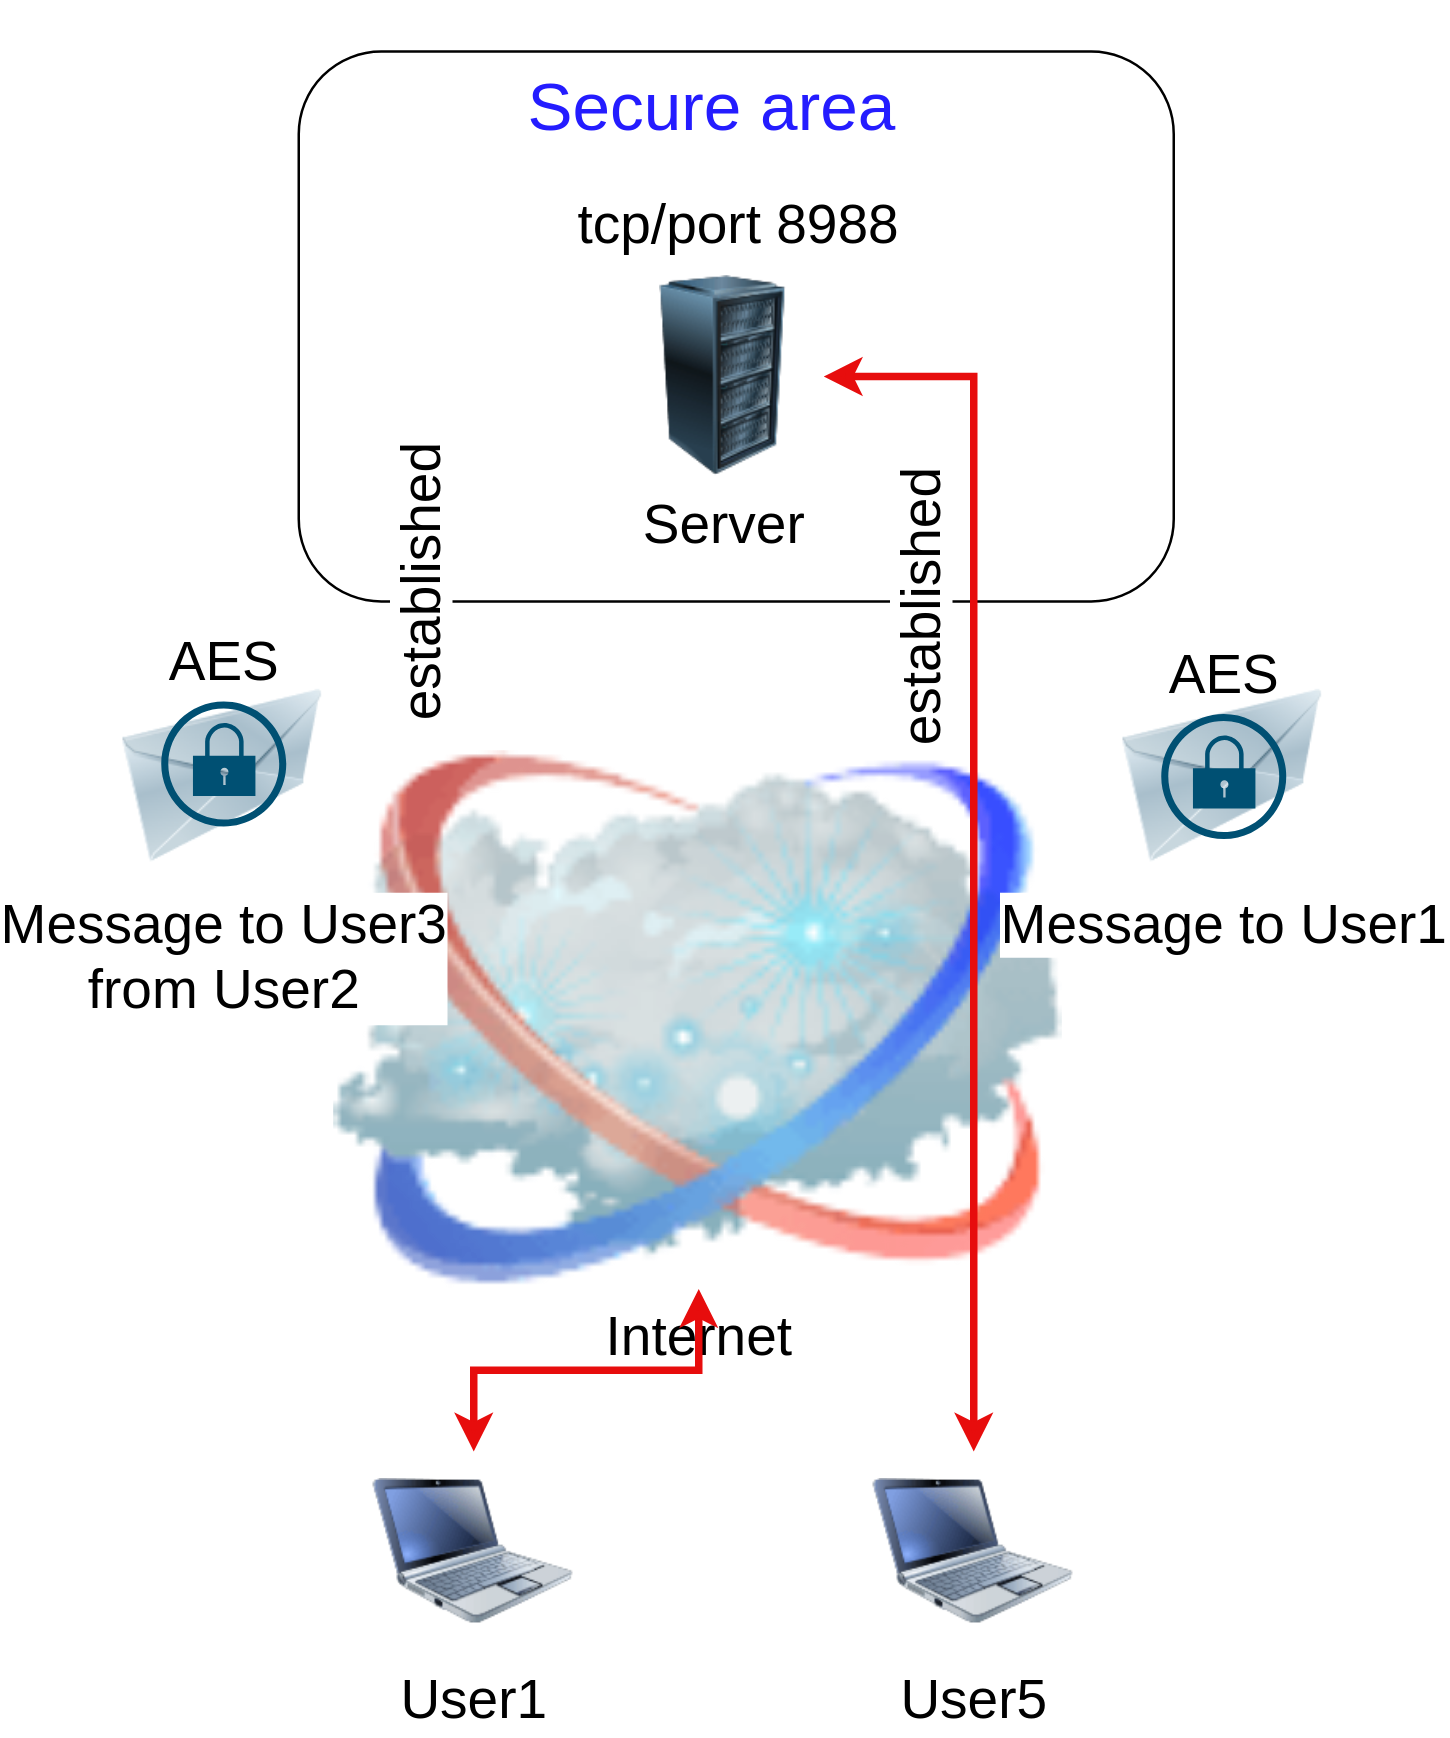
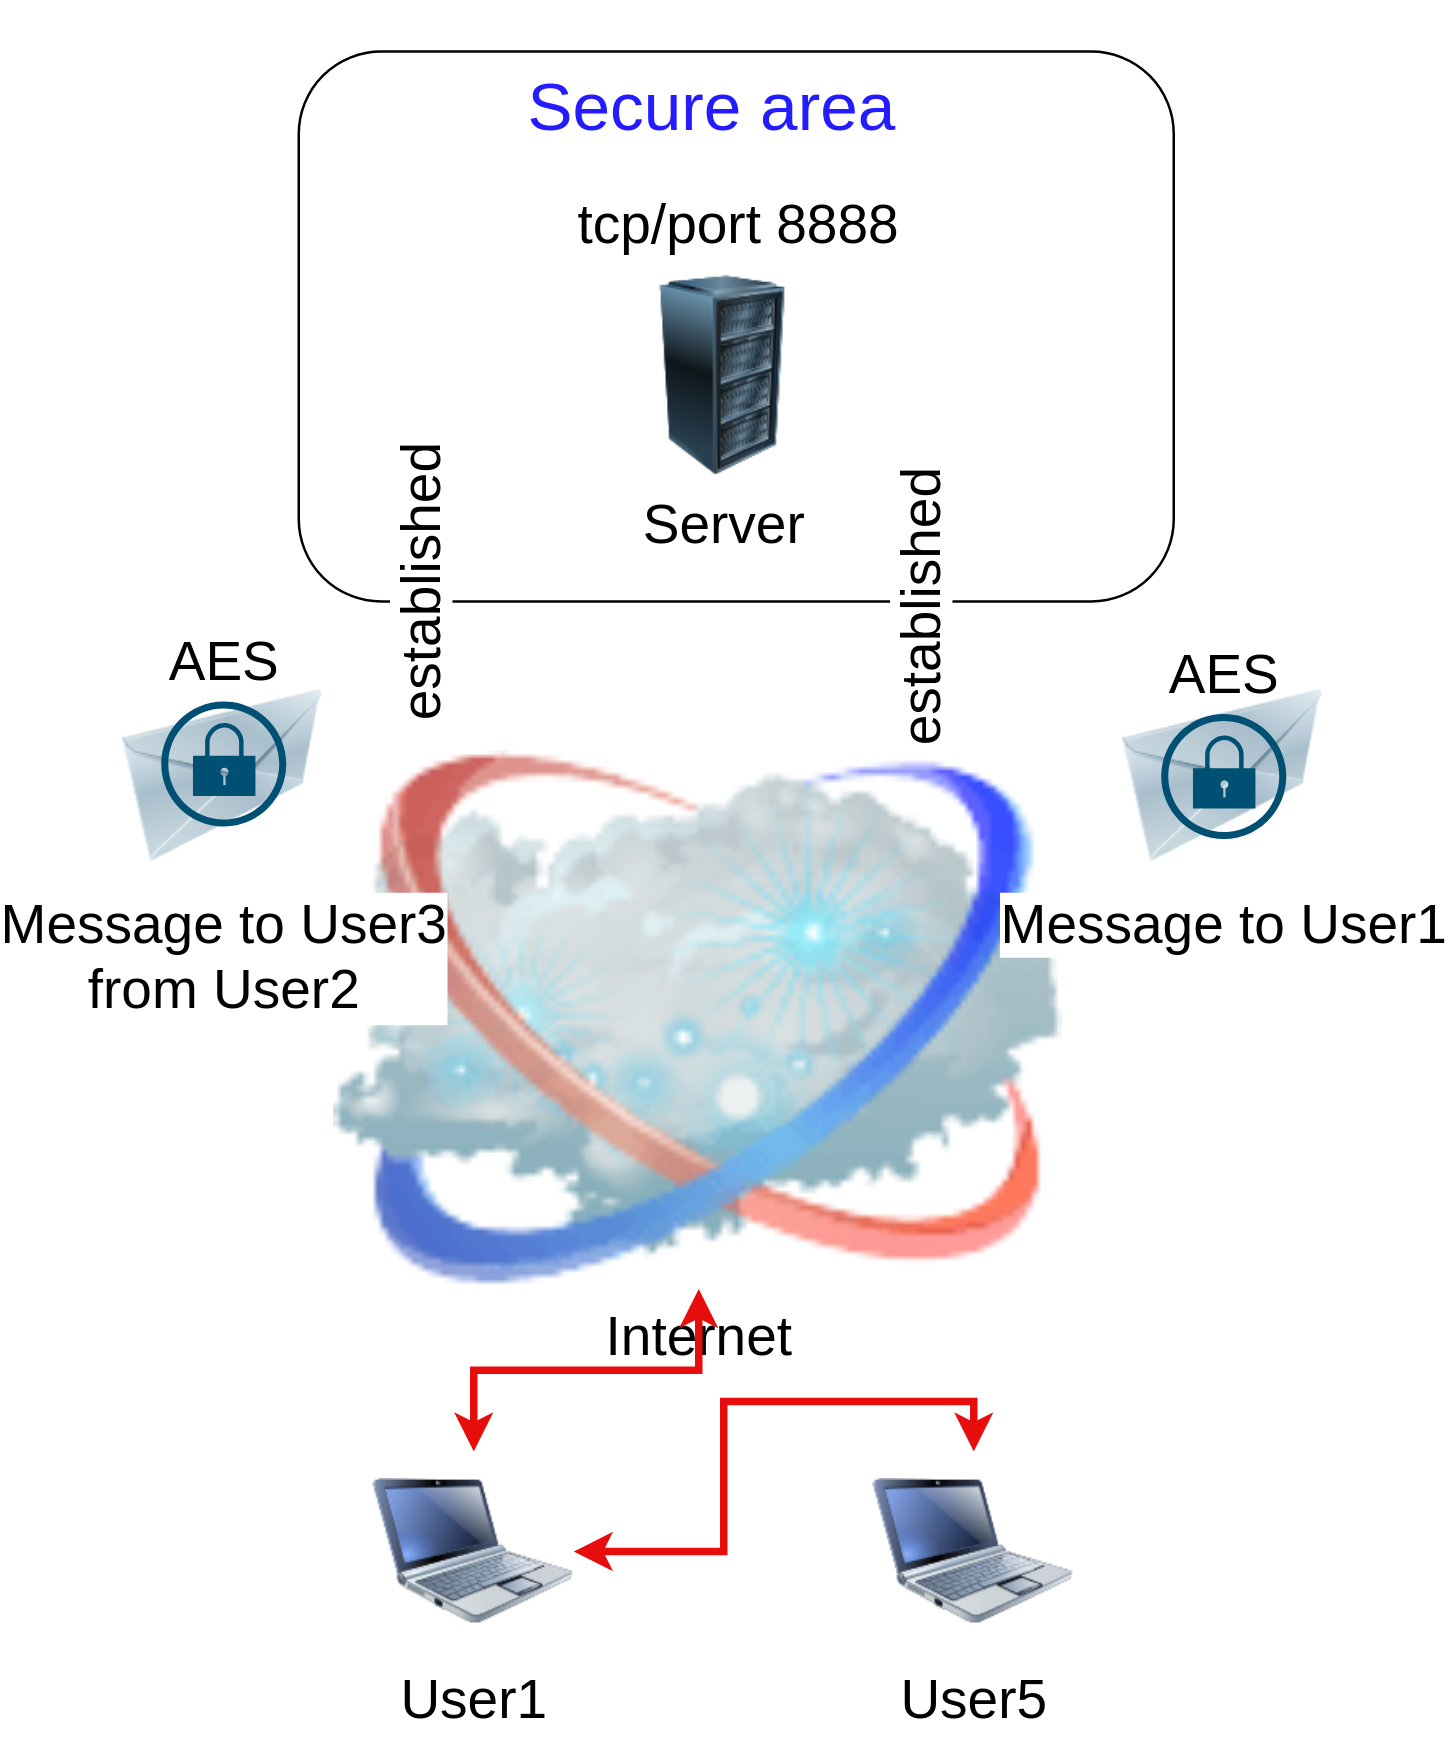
- <mxCell id="9" value="&lt;span style=&quot;color: rgb(0, 0, 0); font-family: Helvetica; font-size: 22px; font-style: normal; font-variant-ligatures: normal; font-variant-caps: normal; font-weight: 400; letter-spacing: normal; orphans: 2; text-align: center; text-indent: 0px; text-transform: none; widows: 2; word-spacing: 0px; -webkit-text-stroke-width: 0px; background-color: rgb(255, 255, 255); text-decoration-thickness: initial; text-decoration-style: initial; text-decoration-color: initial; float: none; display: inline !important;&quot;&gt;tcp/port 8988&lt;/span&gt;" style="text;whiteSpace=wrap;html=1;" vertex="1" parent="1"><mxGeometry x="200" y="70" width="140" height="50" as="geometry" /></mxCell>
+ <mxCell id="9" value="&lt;span style=&quot;color: rgb(0, 0, 0); font-family: Helvetica; font-size: 22px; font-style: normal; font-variant-ligatures: normal; font-variant-caps: normal; font-weight: 400; letter-spacing: normal; orphans: 2; text-align: center; text-indent: 0px; text-transform: none; widows: 2; word-spacing: 0px; -webkit-text-stroke-width: 0px; background-color: rgb(255, 255, 255); text-decoration-thickness: initial; text-decoration-style: initial; text-decoration-color: initial; float: none; display: inline !important;&quot;&gt;tcp/port 8888&lt;/span&gt;" style="text;whiteSpace=wrap;html=1;" vertex="1" parent="1"><mxGeometry x="200" y="70" width="140" height="50" as="geometry" /></mxCell>
- <mxCell id="4" style="edgeStyle=orthogonalEdgeStyle;rounded=0;orthogonalLoop=1;jettySize=auto;html=1;exitX=0.5;exitY=0;exitDx=0;exitDy=0;entryX=1;entryY=0.5;entryDx=0;entryDy=0;strokeColor=#e70d0d;strokeWidth=3;startArrow=classic;startFill=1;" edge="1" parent="1" source="5" target="8"><mxGeometry relative="1" as="geometry" /></mxCell>
+ <mxCell id="4" style="edgeStyle=orthogonalEdgeStyle;rounded=0;orthogonalLoop=1;jettySize=auto;html=1;exitX=0.5;exitY=0;exitDx=0;exitDy=0;strokeColor=#e70d0d;strokeWidth=3;startArrow=classic;startFill=1;" edge="1" parent="1" source="5" target="7"><mxGeometry relative="1" as="geometry" /></mxCell>
